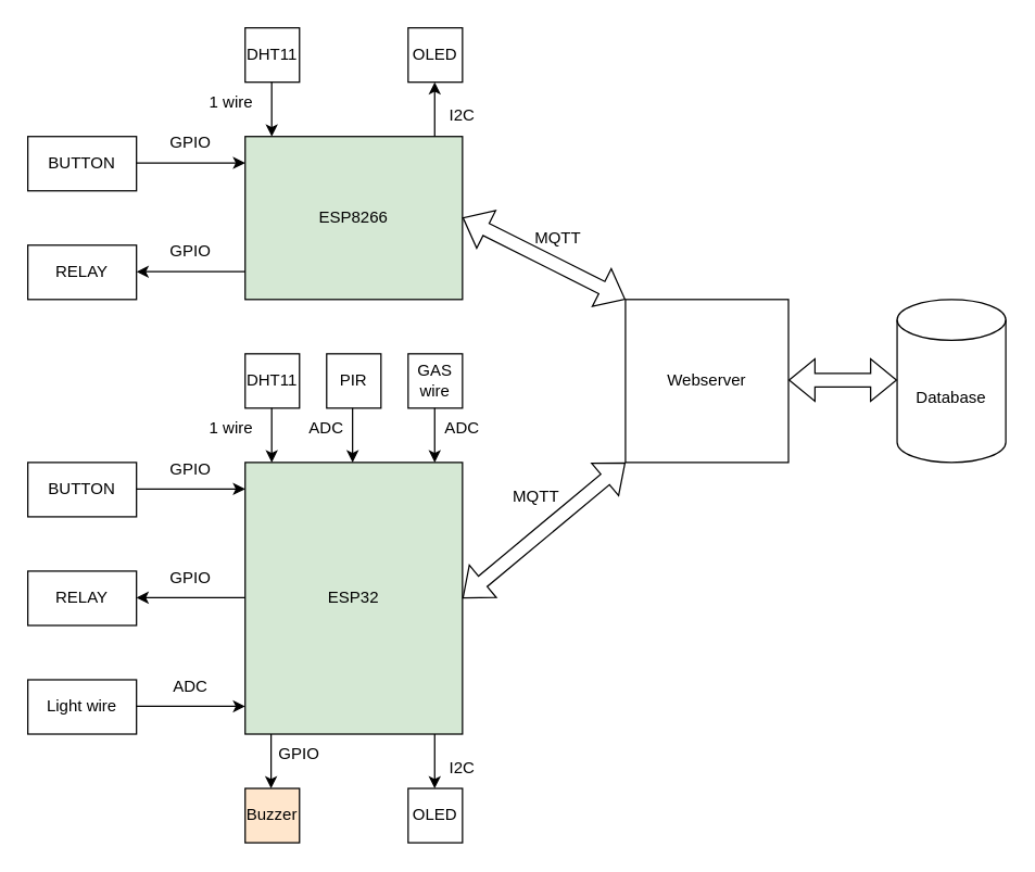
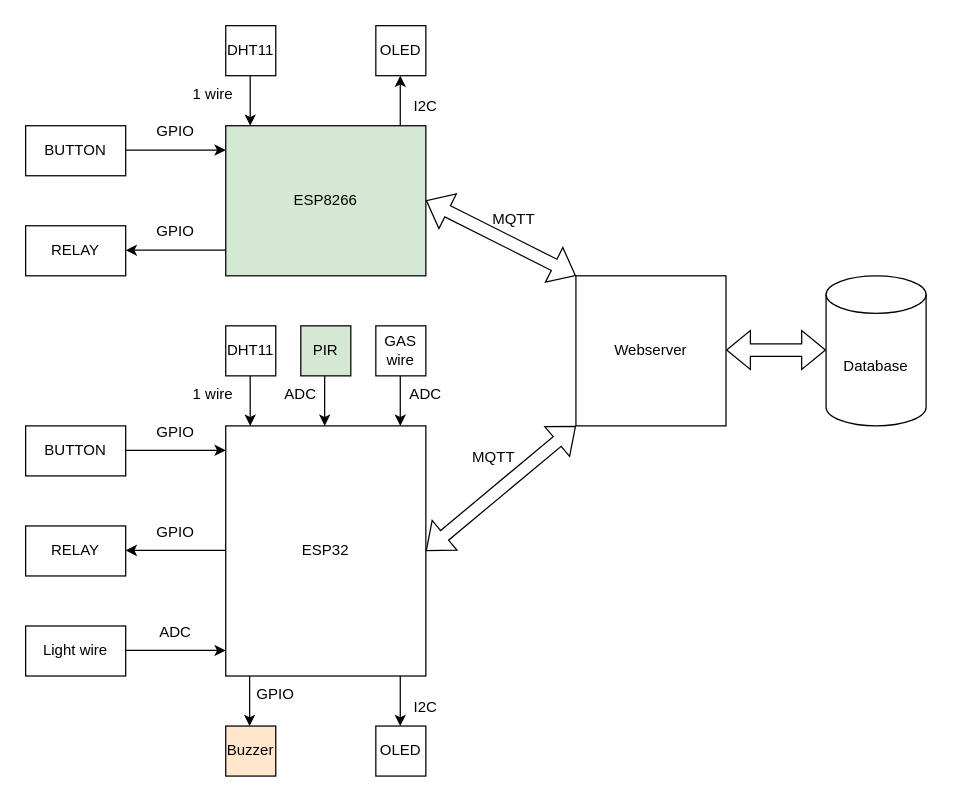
- <mxCell id="13" value="PIR" style="rounded=0;whiteSpace=wrap;html=1;" vertex="1" parent="1"><mxGeometry x="240" y="260" width="40" height="40" as="geometry" /></mxCell>
+ <mxCell id="13" value="PIR" style="rounded=0;whiteSpace=wrap;html=1;fillColor=#d5e8d4;" vertex="1" parent="1"><mxGeometry x="240" y="260" width="40" height="40" as="geometry" /></mxCell>
- <mxCell id="3" value="ESP32" style="rounded=0;whiteSpace=wrap;html=1;fillColor=#d5e8d4;" vertex="1" parent="1"><mxGeometry x="180" y="340" width="160" height="200" as="geometry" /></mxCell>
+ <mxCell id="3" value="ESP32" style="rounded=0;whiteSpace=wrap;html=1;" vertex="1" parent="1"><mxGeometry x="180" y="340" width="160" height="200" as="geometry" /></mxCell>
